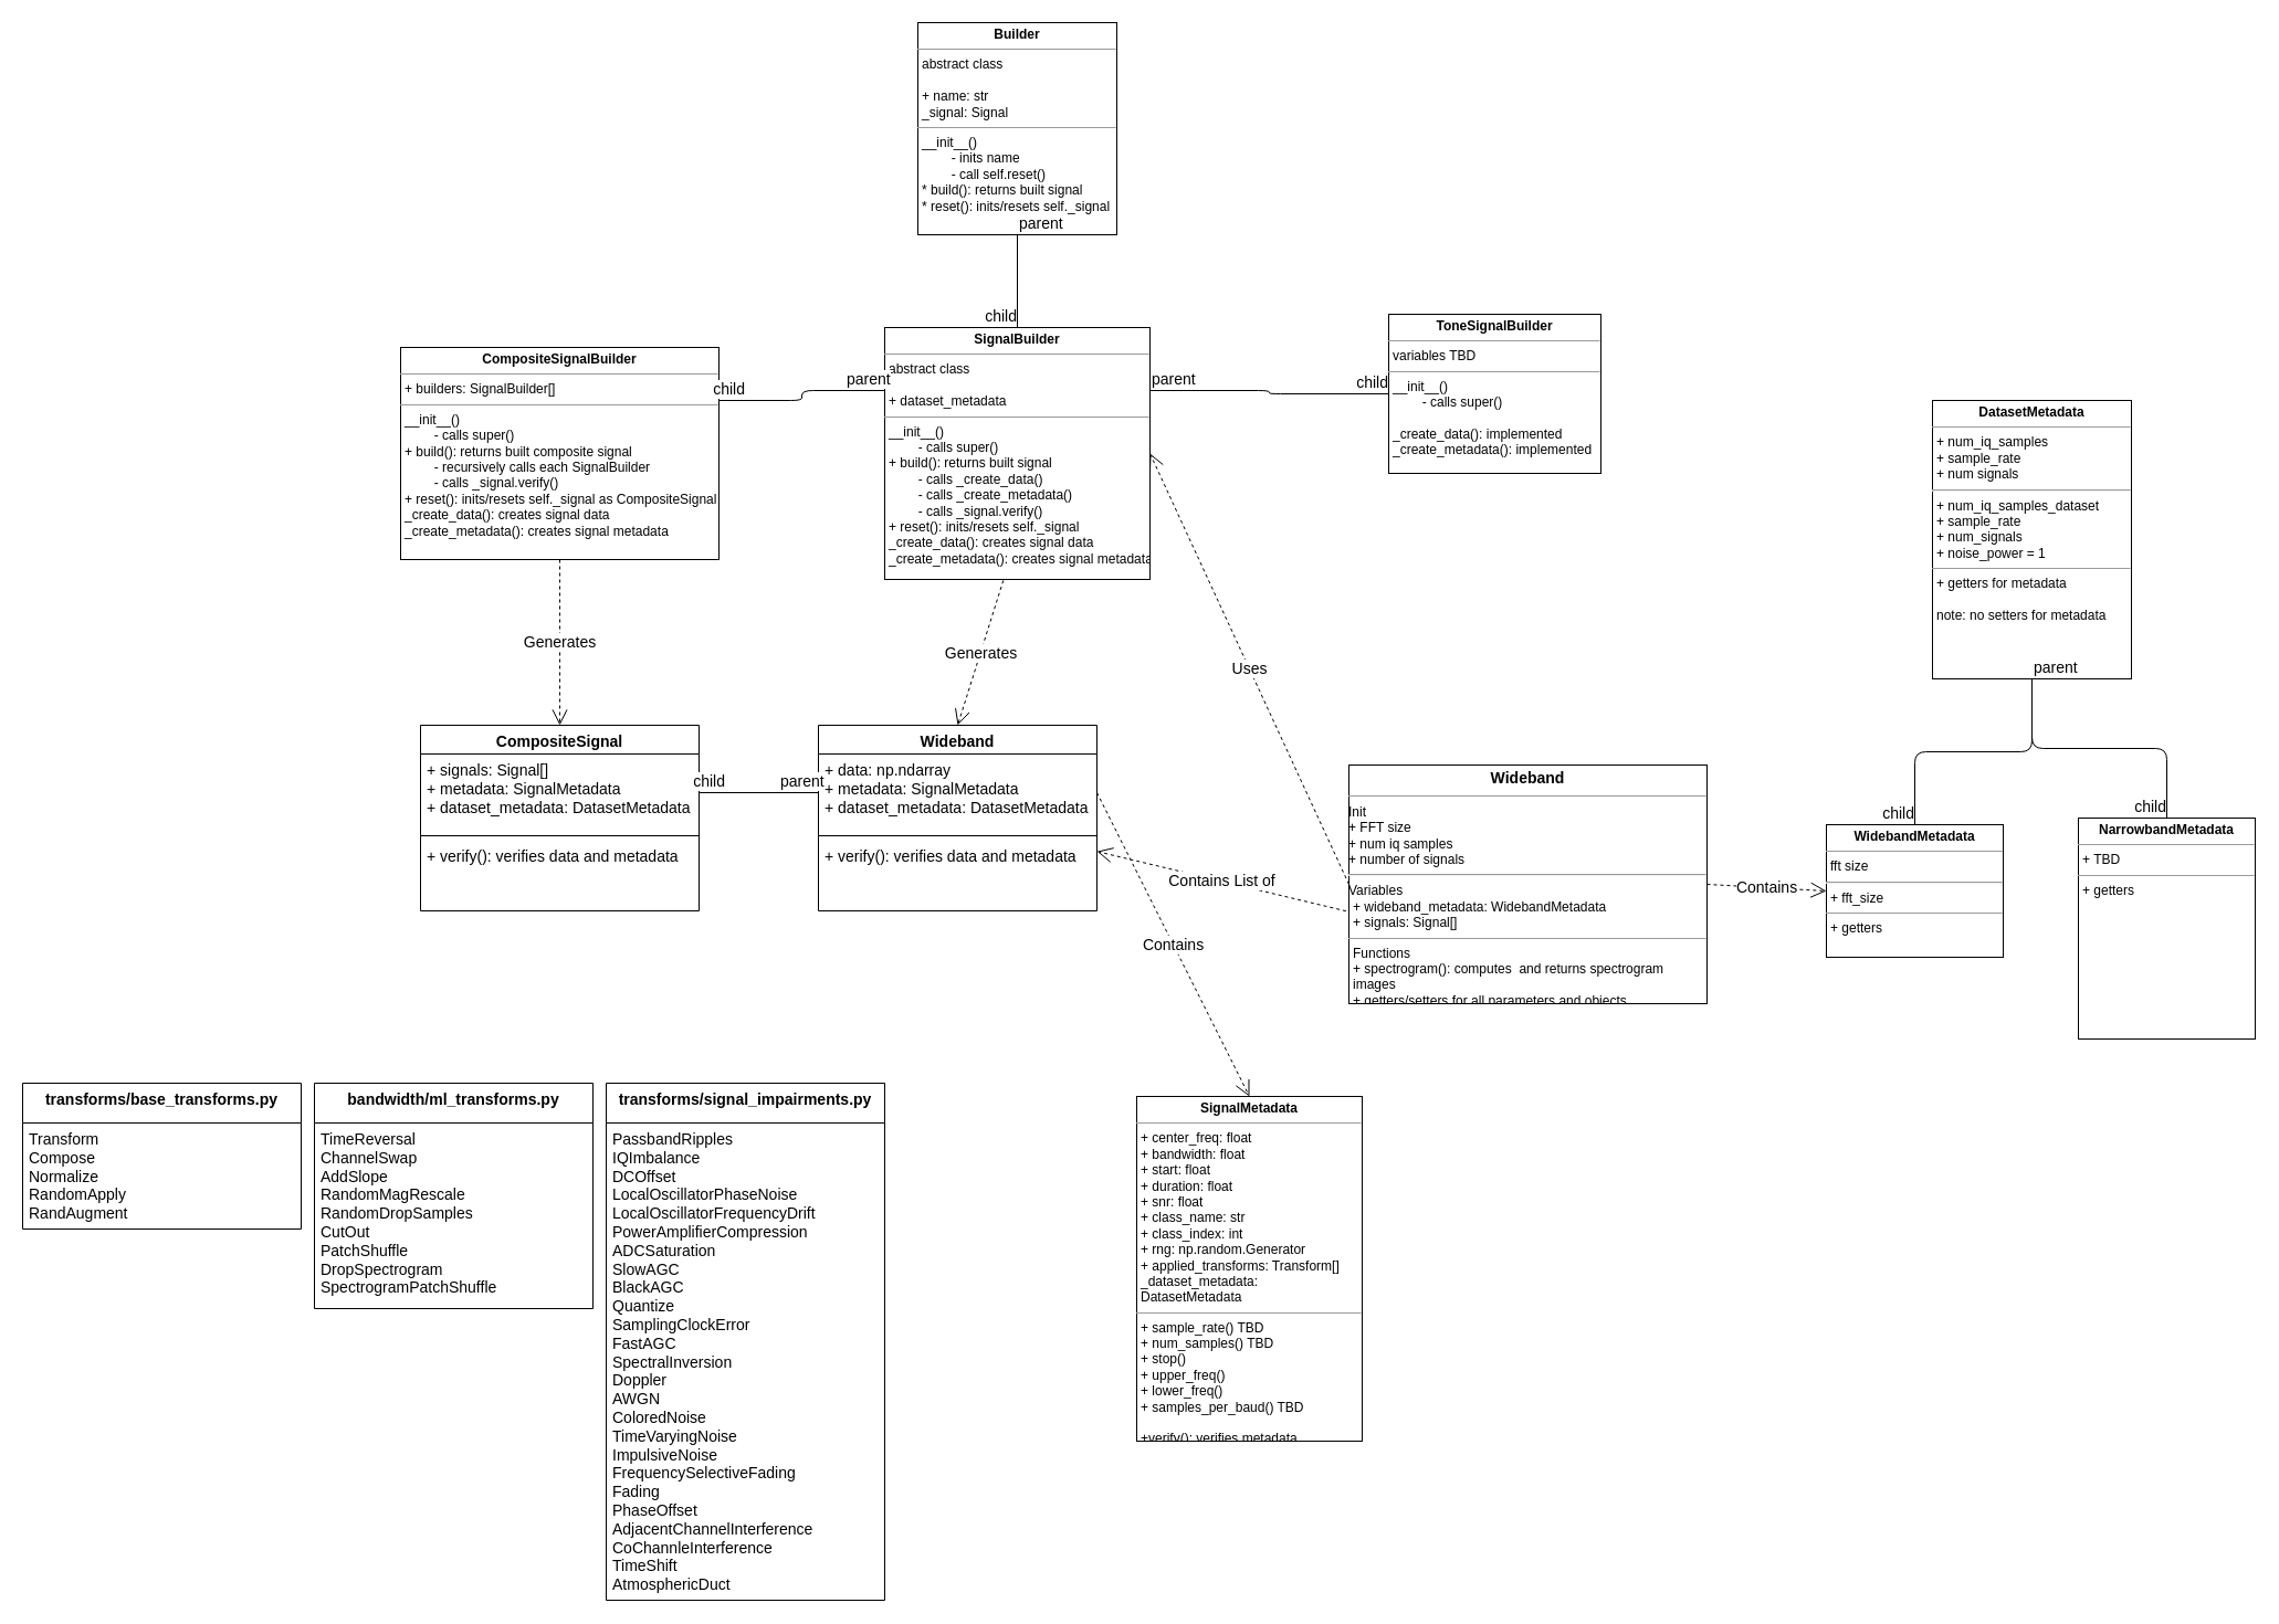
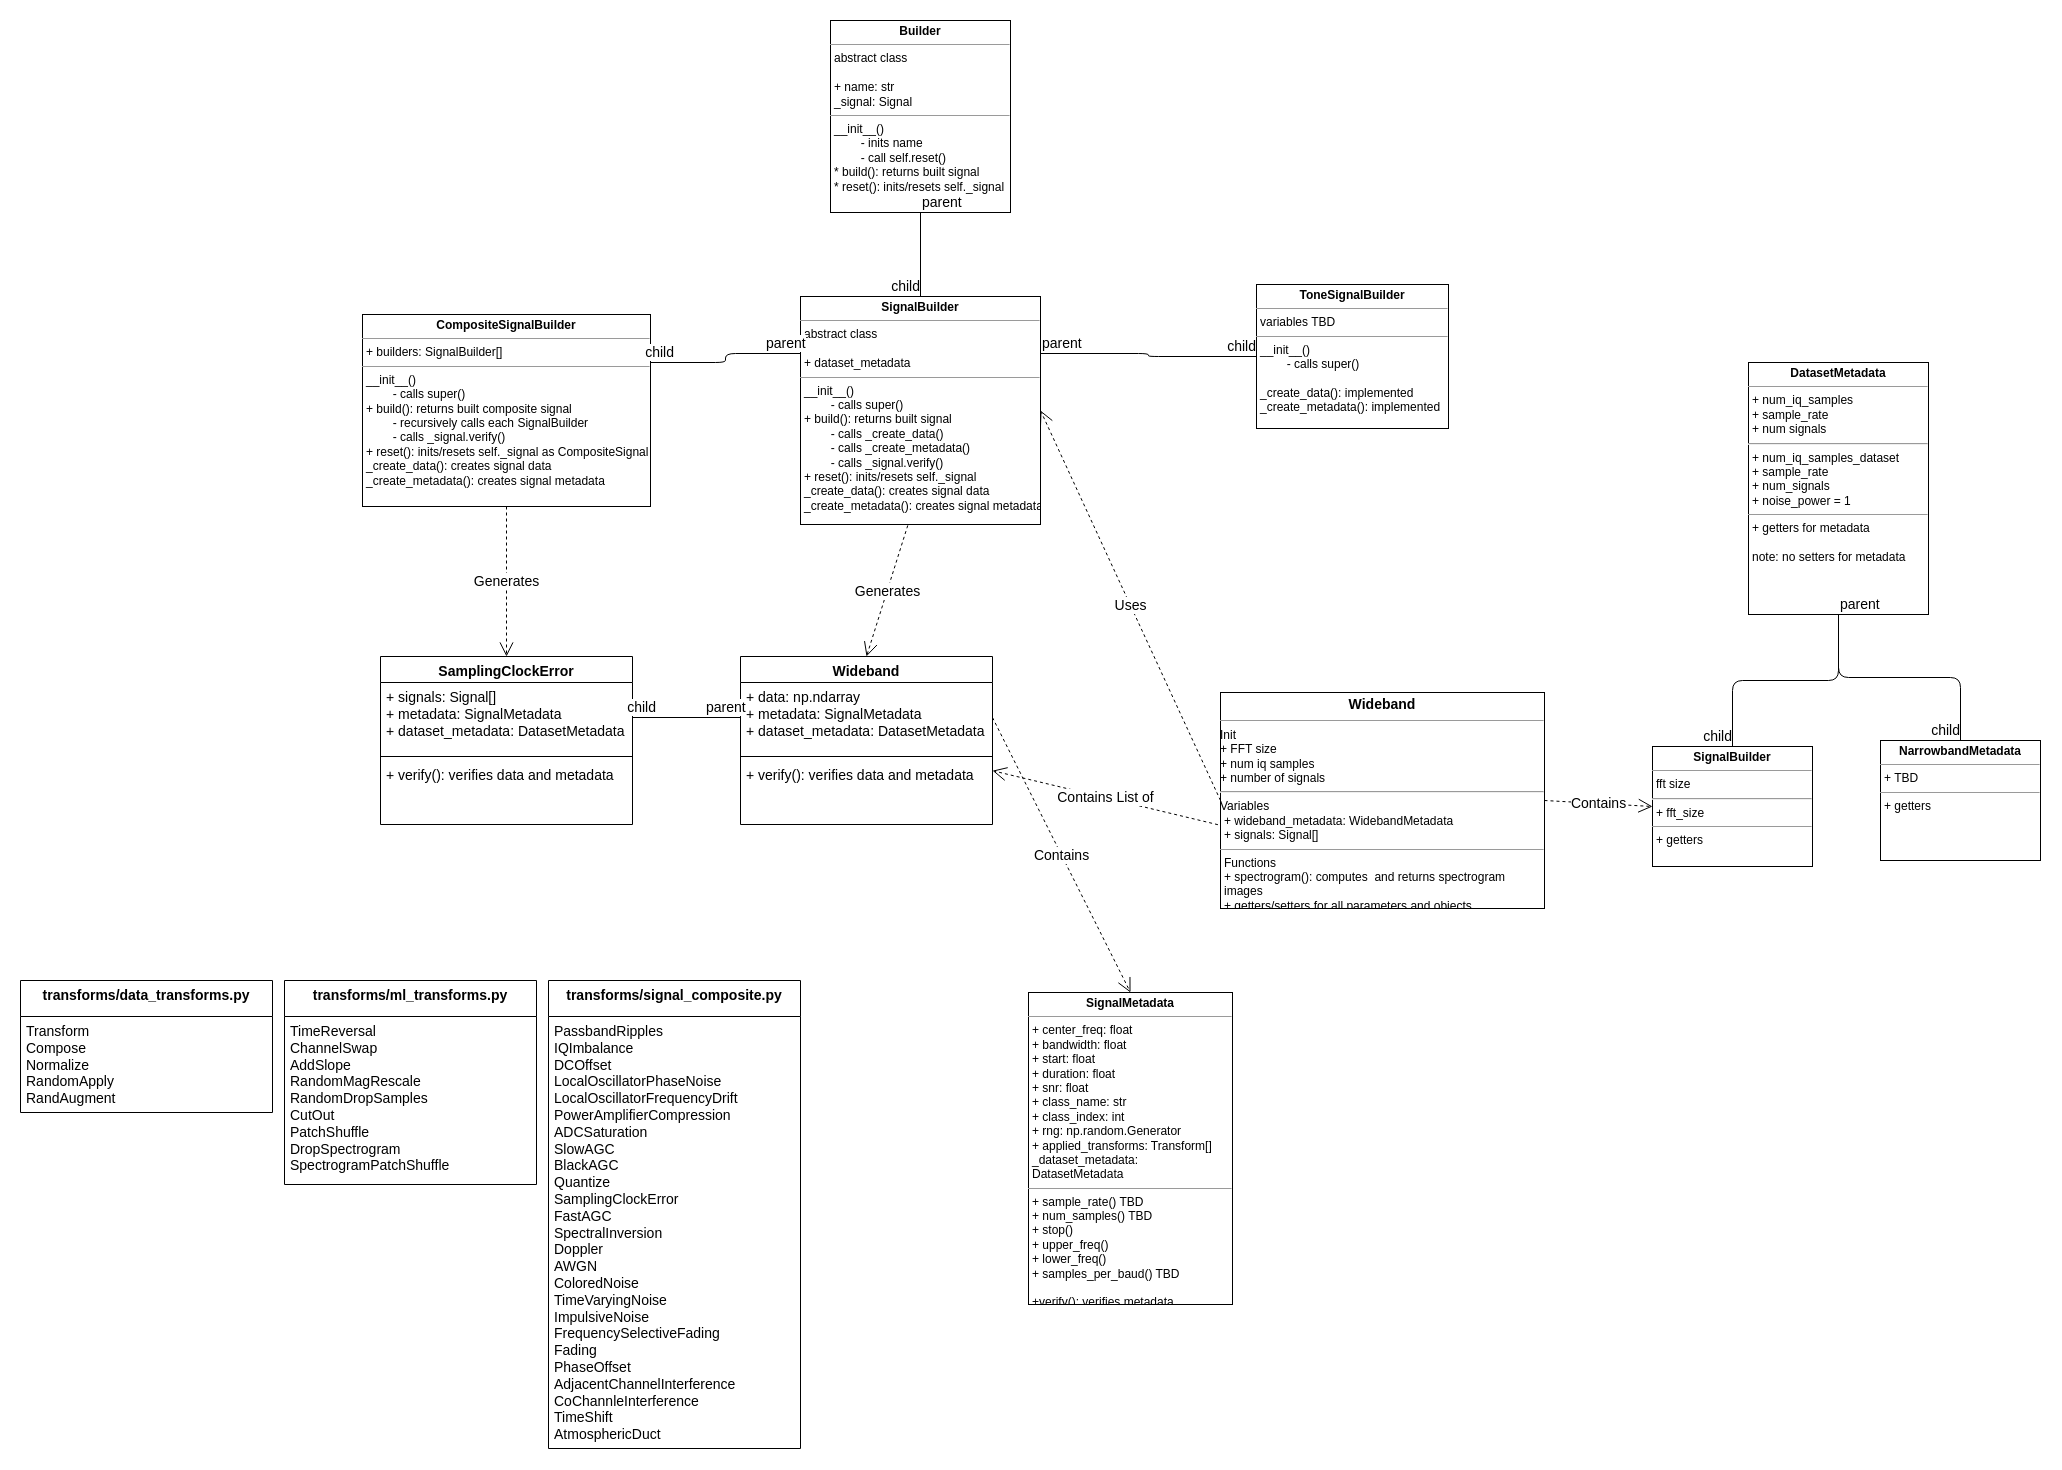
- <mxCell id="17" value="CompositeSignal" style="swimlane;fontStyle=1;align=center;verticalAlign=top;childLayout=stackLayout;horizontal=1;startSize=26;horizontalStack=0;resizeParent=1;resizeParentMax=0;resizeLast=0;collapsible=1;marginBottom=0;fontSize=14;whiteSpace=wrap;" parent="1" vertex="1"><mxGeometry x="380" y="656" width="252" height="168" as="geometry" /></mxCell>
+ <mxCell id="17" value="SamplingClockError" style="swimlane;fontStyle=1;align=center;verticalAlign=top;childLayout=stackLayout;horizontal=1;startSize=26;horizontalStack=0;resizeParent=1;resizeParentMax=0;resizeLast=0;collapsible=1;marginBottom=0;fontSize=14;whiteSpace=wrap;" parent="1" vertex="1"><mxGeometry x="380" y="656" width="252" height="168" as="geometry" /></mxCell>
- <mxCell id="3" value="&lt;p style=&quot;margin:0px;margin-top:4px;text-align:center;&quot;&gt;&lt;b&gt;WidebandMetadata&lt;/b&gt;&lt;/p&gt;&lt;hr size=&quot;1&quot;&gt;&lt;p style=&quot;margin:0px;margin-left:4px;&quot;&gt;fft size&lt;/p&gt;&lt;hr&gt;&lt;p style=&quot;margin:0px;margin-left:4px;&quot;&gt;+ fft_size&lt;/p&gt;&lt;hr size=&quot;1&quot;&gt;&lt;p style=&quot;margin:0px;margin-left:4px;&quot;&gt;+ getters&lt;/p&gt;" style="verticalAlign=top;align=left;overflow=fill;fontSize=12;fontFamily=Helvetica;html=1;" parent="1" vertex="1"><mxGeometry x="1652" y="746" width="160" height="120" as="geometry" /></mxCell>
+ <mxCell id="3" value="&lt;p style=&quot;margin:0px;margin-top:4px;text-align:center;&quot;&gt;&lt;b&gt;SignalBuilder&lt;/b&gt;&lt;/p&gt;&lt;hr size=&quot;1&quot;&gt;&lt;p style=&quot;margin:0px;margin-left:4px;&quot;&gt;fft size&lt;/p&gt;&lt;hr&gt;&lt;p style=&quot;margin:0px;margin-left:4px;&quot;&gt;+ fft_size&lt;/p&gt;&lt;hr size=&quot;1&quot;&gt;&lt;p style=&quot;margin:0px;margin-left:4px;&quot;&gt;+ getters&lt;/p&gt;" style="verticalAlign=top;align=left;overflow=fill;fontSize=12;fontFamily=Helvetica;html=1;" parent="1" vertex="1"><mxGeometry x="1652" y="746" width="160" height="120" as="geometry" /></mxCell>
- <mxCell id="9" value="&lt;p style=&quot;margin:0px;margin-top:4px;text-align:center;&quot;&gt;&lt;b&gt;NarrowbandMetadata&lt;/b&gt;&lt;/p&gt;&lt;hr size=&quot;1&quot;&gt;&lt;p style=&quot;margin:0px;margin-left:4px;&quot;&gt;&lt;/p&gt;&lt;p style=&quot;margin:0px;margin-left:4px;&quot;&gt;+ TBD&lt;/p&gt;&lt;hr size=&quot;1&quot;&gt;&lt;p style=&quot;margin:0px;margin-left:4px;&quot;&gt;+ getters&lt;/p&gt;" style="verticalAlign=top;align=left;overflow=fill;fontSize=12;fontFamily=Helvetica;html=1;" parent="1" vertex="1"><mxGeometry x="1880" y="740" width="160" height="200" as="geometry" /></mxCell>
+ <mxCell id="9" value="&lt;p style=&quot;margin:0px;margin-top:4px;text-align:center;&quot;&gt;&lt;b&gt;NarrowbandMetadata&lt;/b&gt;&lt;/p&gt;&lt;hr size=&quot;1&quot;&gt;&lt;p style=&quot;margin:0px;margin-left:4px;&quot;&gt;&lt;/p&gt;&lt;p style=&quot;margin:0px;margin-left:4px;&quot;&gt;+ TBD&lt;/p&gt;&lt;hr size=&quot;1&quot;&gt;&lt;p style=&quot;margin:0px;margin-left:4px;&quot;&gt;+ getters&lt;/p&gt;" style="verticalAlign=top;align=left;overflow=fill;fontSize=12;fontFamily=Helvetica;html=1;" parent="1" vertex="1"><mxGeometry x="1880" y="740" width="160" height="120" as="geometry" /></mxCell>
- <mxCell id="43" value="transforms/base_transforms.py" style="swimlane;fontStyle=1;align=center;verticalAlign=top;childLayout=stackLayout;horizontal=1;startSize=36;horizontalStack=0;resizeParent=1;resizeParentMax=0;resizeLast=0;collapsible=1;marginBottom=0;fontSize=14;whiteSpace=wrap;" vertex="1" parent="1"><mxGeometry x="20" y="980" width="252" height="132" as="geometry" /></mxCell>
+ <mxCell id="43" value="transforms/data_transforms.py" style="swimlane;fontStyle=1;align=center;verticalAlign=top;childLayout=stackLayout;horizontal=1;startSize=36;horizontalStack=0;resizeParent=1;resizeParentMax=0;resizeLast=0;collapsible=1;marginBottom=0;fontSize=14;whiteSpace=wrap;" vertex="1" parent="1"><mxGeometry x="20" y="980" width="252" height="132" as="geometry" /></mxCell>
- <mxCell id="45" value="bandwidth/ml_transforms.py" style="swimlane;fontStyle=1;align=center;verticalAlign=top;childLayout=stackLayout;horizontal=1;startSize=36;horizontalStack=0;resizeParent=1;resizeParentMax=0;resizeLast=0;collapsible=1;marginBottom=0;fontSize=14;whiteSpace=wrap;" vertex="1" parent="1"><mxGeometry x="284" y="980" width="252" height="204" as="geometry" /></mxCell>
+ <mxCell id="45" value="transforms/ml_transforms.py" style="swimlane;fontStyle=1;align=center;verticalAlign=top;childLayout=stackLayout;horizontal=1;startSize=36;horizontalStack=0;resizeParent=1;resizeParentMax=0;resizeLast=0;collapsible=1;marginBottom=0;fontSize=14;whiteSpace=wrap;" vertex="1" parent="1"><mxGeometry x="284" y="980" width="252" height="204" as="geometry" /></mxCell>
- <mxCell id="47" value="transforms/signal_impairments.py" style="swimlane;fontStyle=1;align=center;verticalAlign=top;childLayout=stackLayout;horizontal=1;startSize=36;horizontalStack=0;resizeParent=1;resizeParentMax=0;resizeLast=0;collapsible=1;marginBottom=0;fontSize=14;whiteSpace=wrap;" vertex="1" parent="1"><mxGeometry x="548" y="980" width="252" height="468" as="geometry" /></mxCell>
+ <mxCell id="47" value="transforms/signal_composite.py" style="swimlane;fontStyle=1;align=center;verticalAlign=top;childLayout=stackLayout;horizontal=1;startSize=36;horizontalStack=0;resizeParent=1;resizeParentMax=0;resizeLast=0;collapsible=1;marginBottom=0;fontSize=14;whiteSpace=wrap;" vertex="1" parent="1"><mxGeometry x="548" y="980" width="252" height="468" as="geometry" /></mxCell>
